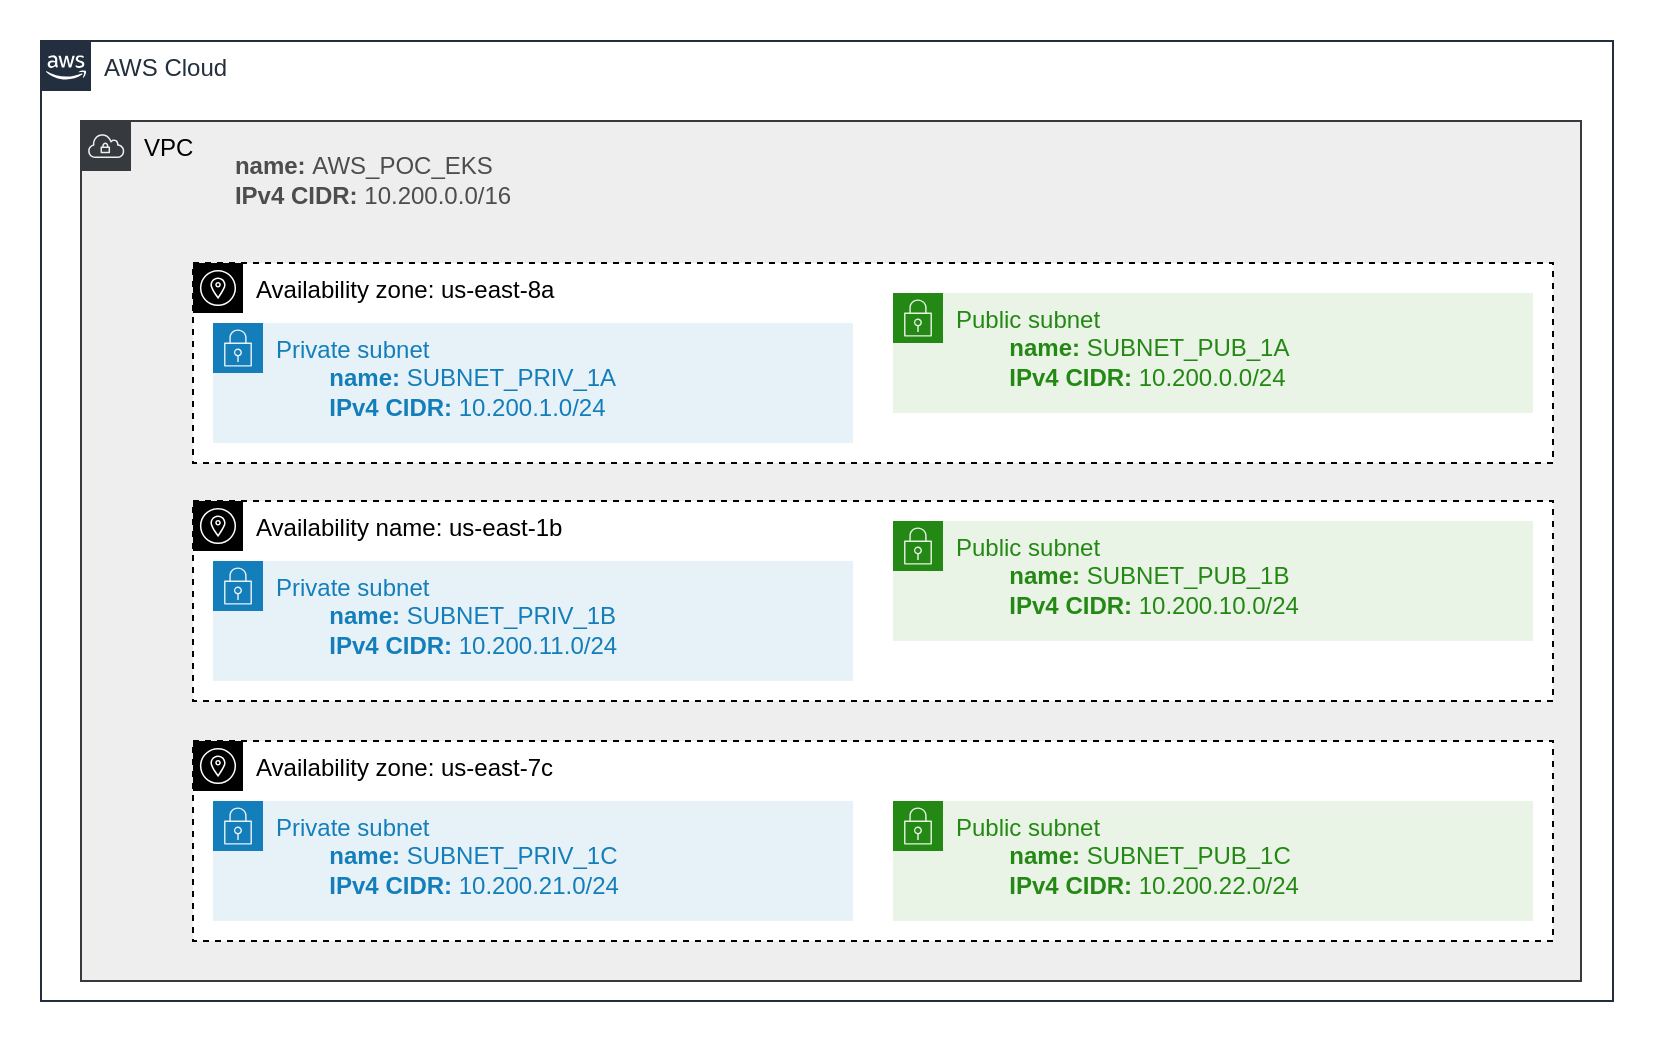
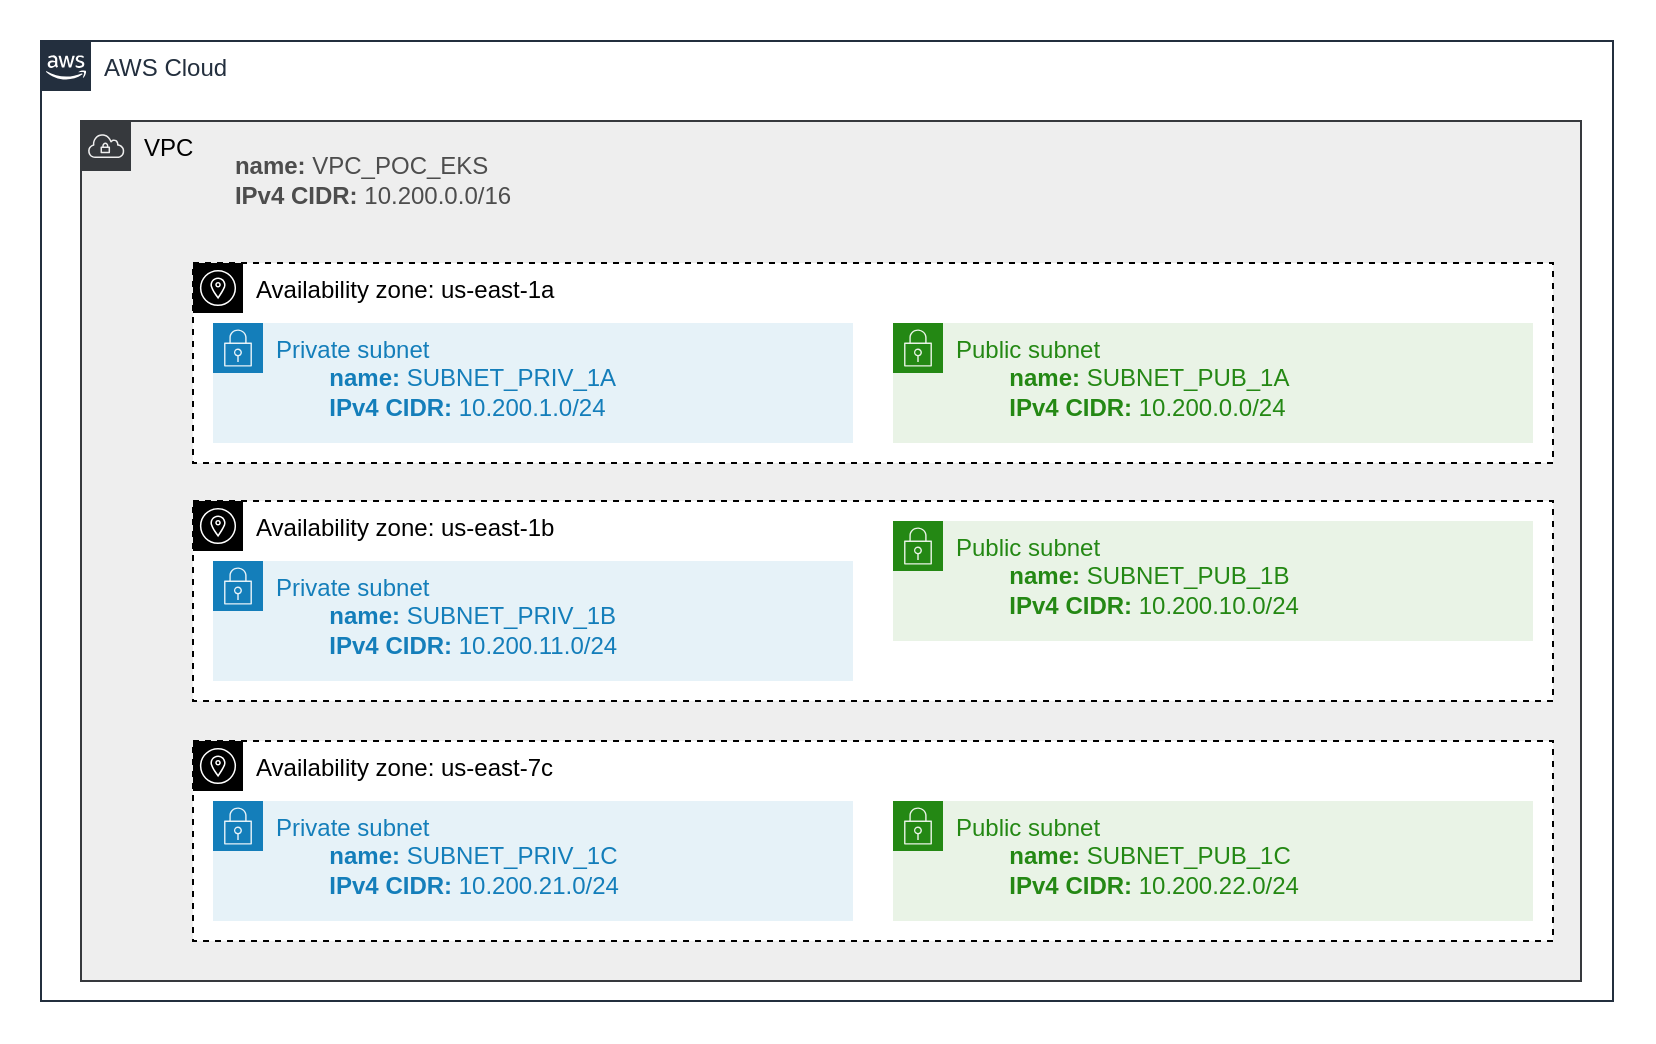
- <mxCell id="13" value="&lt;div style=&quot;text-align: left;&quot;&gt;&lt;span style=&quot;background-color: initial;&quot;&gt;&lt;font color=&quot;#4d4d4d&quot;&gt;&lt;b style=&quot;&quot;&gt;name:&lt;/b&gt;&amp;nbsp;AWS_POC_EKS&lt;/font&gt;&lt;/span&gt;&lt;/div&gt;&lt;div style=&quot;text-align: left;&quot;&gt;&lt;span style=&quot;background-color: initial;&quot;&gt;&lt;font color=&quot;#4d4d4d&quot;&gt;&lt;b style=&quot;&quot;&gt;IPv4 CIDR:&lt;/b&gt; 10.200.0.0/16&lt;/font&gt;&lt;/span&gt;&lt;/div&gt;" style="text;html=1;align=center;verticalAlign=middle;resizable=0;points=[];autosize=1;strokeColor=none;fillColor=none;" parent="1" vertex="1"><mxGeometry x="106" y="70" width="160" height="40" as="geometry" /></mxCell>
+ <mxCell id="13" value="&lt;div style=&quot;text-align: left;&quot;&gt;&lt;span style=&quot;background-color: initial;&quot;&gt;&lt;font color=&quot;#4d4d4d&quot;&gt;&lt;b style=&quot;&quot;&gt;name:&lt;/b&gt;&amp;nbsp;VPC_POC_EKS&lt;/font&gt;&lt;/span&gt;&lt;/div&gt;&lt;div style=&quot;text-align: left;&quot;&gt;&lt;span style=&quot;background-color: initial;&quot;&gt;&lt;font color=&quot;#4d4d4d&quot;&gt;&lt;b style=&quot;&quot;&gt;IPv4 CIDR:&lt;/b&gt; 10.200.0.0/16&lt;/font&gt;&lt;/span&gt;&lt;/div&gt;" style="text;html=1;align=center;verticalAlign=middle;resizable=0;points=[];autosize=1;strokeColor=none;fillColor=none;" parent="1" vertex="1"><mxGeometry x="106" y="70" width="160" height="40" as="geometry" /></mxCell>
- <mxCell id="6" value="Availability zone: us-east-8a" style="sketch=0;outlineConnect=0;html=1;whiteSpace=wrap;fontSize=12;fontStyle=0;shape=mxgraph.aws4.group;grIcon=mxgraph.aws4.group_availability_zone;verticalAlign=top;align=left;spacingLeft=30;dashed=1;" parent="1" vertex="1"><mxGeometry x="96" y="131" width="680" height="100" as="geometry" /></mxCell>
+ <mxCell id="6" value="Availability zone: us-east-1a" style="sketch=0;outlineConnect=0;html=1;whiteSpace=wrap;fontSize=12;fontStyle=0;shape=mxgraph.aws4.group;grIcon=mxgraph.aws4.group_availability_zone;verticalAlign=top;align=left;spacingLeft=30;dashed=1;" parent="1" vertex="1"><mxGeometry x="96" y="131" width="680" height="100" as="geometry" /></mxCell>
- <mxCell id="10" value="Public subnet&lt;br&gt;&lt;span style=&quot;&quot;&gt;&#09;&lt;/span&gt;&lt;b&gt;&lt;span style=&quot;white-space: pre;&quot;&gt;&#09;&lt;/span&gt;name:&lt;/b&gt;&amp;nbsp;SUBNET_PUB_1A&lt;span style=&quot;background-color: initial;&quot;&gt;&lt;br&gt;&lt;/span&gt;&lt;span style=&quot;&quot;&gt;&#09;&lt;/span&gt;&lt;b&gt;&lt;span style=&quot;white-space: pre;&quot;&gt;&#09;&lt;/span&gt;IPv4 CIDR:&lt;/b&gt; 10.200.0.0/24" style="points=[[0,0],[0.25,0],[0.5,0],[0.75,0],[1,0],[1,0.25],[1,0.5],[1,0.75],[1,1],[0.75,1],[0.5,1],[0.25,1],[0,1],[0,0.75],[0,0.5],[0,0.25]];outlineConnect=0;gradientColor=none;html=1;whiteSpace=wrap;fontSize=12;fontStyle=0;container=1;pointerEvents=0;collapsible=0;recursiveResize=0;shape=mxgraph.aws4.group;grIcon=mxgraph.aws4.group_security_group;grStroke=0;strokeColor=#248814;fillColor=#E9F3E6;verticalAlign=top;align=left;spacingLeft=30;fontColor=#248814;dashed=0;" parent="1" vertex="1"><mxGeometry x="446" y="146" width="320" height="60" as="geometry" /></mxCell>
+ <mxCell id="10" value="Public subnet&lt;br&gt;&lt;span style=&quot;&quot;&gt;&#09;&lt;/span&gt;&lt;b&gt;&lt;span style=&quot;white-space: pre;&quot;&gt;&#09;&lt;/span&gt;name:&lt;/b&gt;&amp;nbsp;SUBNET_PUB_1A&lt;span style=&quot;background-color: initial;&quot;&gt;&lt;br&gt;&lt;/span&gt;&lt;span style=&quot;&quot;&gt;&#09;&lt;/span&gt;&lt;b&gt;&lt;span style=&quot;white-space: pre;&quot;&gt;&#09;&lt;/span&gt;IPv4 CIDR:&lt;/b&gt; 10.200.0.0/24" style="points=[[0,0],[0.25,0],[0.5,0],[0.75,0],[1,0],[1,0.25],[1,0.5],[1,0.75],[1,1],[0.75,1],[0.5,1],[0.25,1],[0,1],[0,0.75],[0,0.5],[0,0.25]];outlineConnect=0;gradientColor=none;html=1;whiteSpace=wrap;fontSize=12;fontStyle=0;container=1;pointerEvents=0;collapsible=0;recursiveResize=0;shape=mxgraph.aws4.group;grIcon=mxgraph.aws4.group_security_group;grStroke=0;strokeColor=#248814;fillColor=#E9F3E6;verticalAlign=top;align=left;spacingLeft=30;fontColor=#248814;dashed=0;" parent="1" vertex="1"><mxGeometry x="446" y="161" width="320" height="60" as="geometry" /></mxCell>
- <mxCell id="5" value="Availability name: us-east-1b" style="sketch=0;outlineConnect=0;html=1;whiteSpace=wrap;fontSize=12;fontStyle=0;shape=mxgraph.aws4.group;grIcon=mxgraph.aws4.group_availability_zone;verticalAlign=top;align=left;spacingLeft=30;dashed=1;" parent="1" vertex="1"><mxGeometry x="96" y="250" width="680" height="100" as="geometry" /></mxCell>
+ <mxCell id="5" value="Availability zone: us-east-1b" style="sketch=0;outlineConnect=0;html=1;whiteSpace=wrap;fontSize=12;fontStyle=0;shape=mxgraph.aws4.group;grIcon=mxgraph.aws4.group_availability_zone;verticalAlign=top;align=left;spacingLeft=30;dashed=1;" parent="1" vertex="1"><mxGeometry x="96" y="250" width="680" height="100" as="geometry" /></mxCell>
